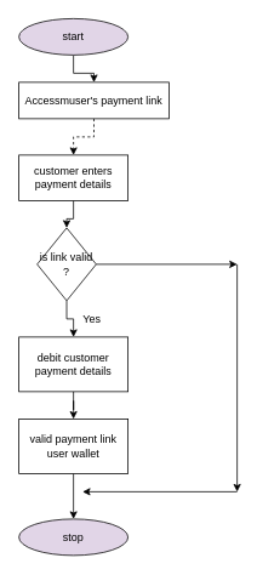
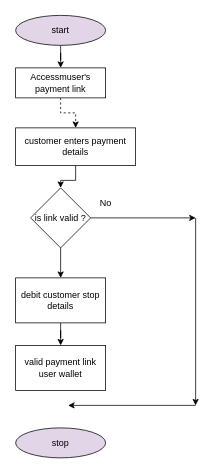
- <mxCell id="5" value="Accessmuser's payment link" style="whiteSpace=wrap;html=1;" vertex="1" parent="1"><mxGeometry x="20" y="90" width="165" height="40" as="geometry" /></mxCell>
+ <mxCell id="5" value="Accessmuser's payment link" style="whiteSpace=wrap;html=1;" vertex="1" parent="1"><mxGeometry x="20" y="90" width="120" height="40" as="geometry" /></mxCell>
- <mxCell id="7" value="customer enters payment details" style="whiteSpace=wrap;html=1;" vertex="1" parent="1"><mxGeometry x="20" y="170" width="120" height="50" as="geometry" /></mxCell>
+ <mxCell id="7" value="customer enters payment details" style="whiteSpace=wrap;html=1;" vertex="1" parent="1"><mxGeometry x="20" y="170" width="160" height="50" as="geometry" /></mxCell>
+ <mxCell id="19" value="No" style="text;html=1;align=center;verticalAlign=middle;resizable=0;points=[];autosize=1;strokeColor=none;fillColor=none;" vertex="1" parent="1"><mxGeometry x="125" y="260" width="30" height="20" as="geometry" /></mxCell>
- <mxCell id="9" value="is link valid ?" style="rhombus;whiteSpace=wrap;html=1;" vertex="1" parent="1"><mxGeometry x="40" y="250" width="65" height="80" as="geometry" /></mxCell>
+ <mxCell id="9" value="is link valid ?" style="rhombus;whiteSpace=wrap;html=1;" vertex="1" parent="1"><mxGeometry x="40" y="250" width="80" height="80" as="geometry" /></mxCell>
- <mxCell id="15" value="Yes" style="text;html=1;align=center;verticalAlign=middle;resizable=0;points=[];autosize=1;strokeColor=none;fillColor=none;" vertex="1" parent="1"><mxGeometry x="80" y="340" width="40" height="20" as="geometry" /></mxCell>
- <mxCell id="11" value="debit customer payment details" style="whiteSpace=wrap;html=1;" vertex="1" parent="1"><mxGeometry x="20" y="370" width="120" height="60" as="geometry" /></mxCell>
+ <mxCell id="11" value="debit customer stop details" style="whiteSpace=wrap;html=1;" vertex="1" parent="1"><mxGeometry x="20" y="370" width="120" height="60" as="geometry" /></mxCell>
- <mxCell id="12" value="" style="edgeStyle=orthogonalEdgeStyle;rounded=0;orthogonalLoop=1;jettySize=auto;html=1;" edge="1" parent="1" source="13" target="14"><mxGeometry relative="1" as="geometry" /></mxCell>
